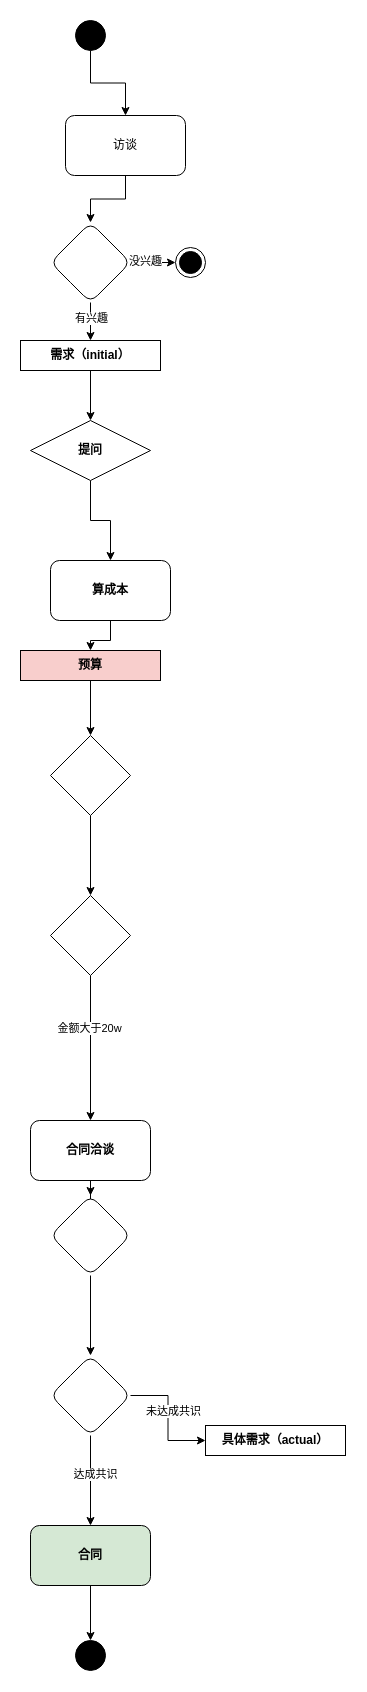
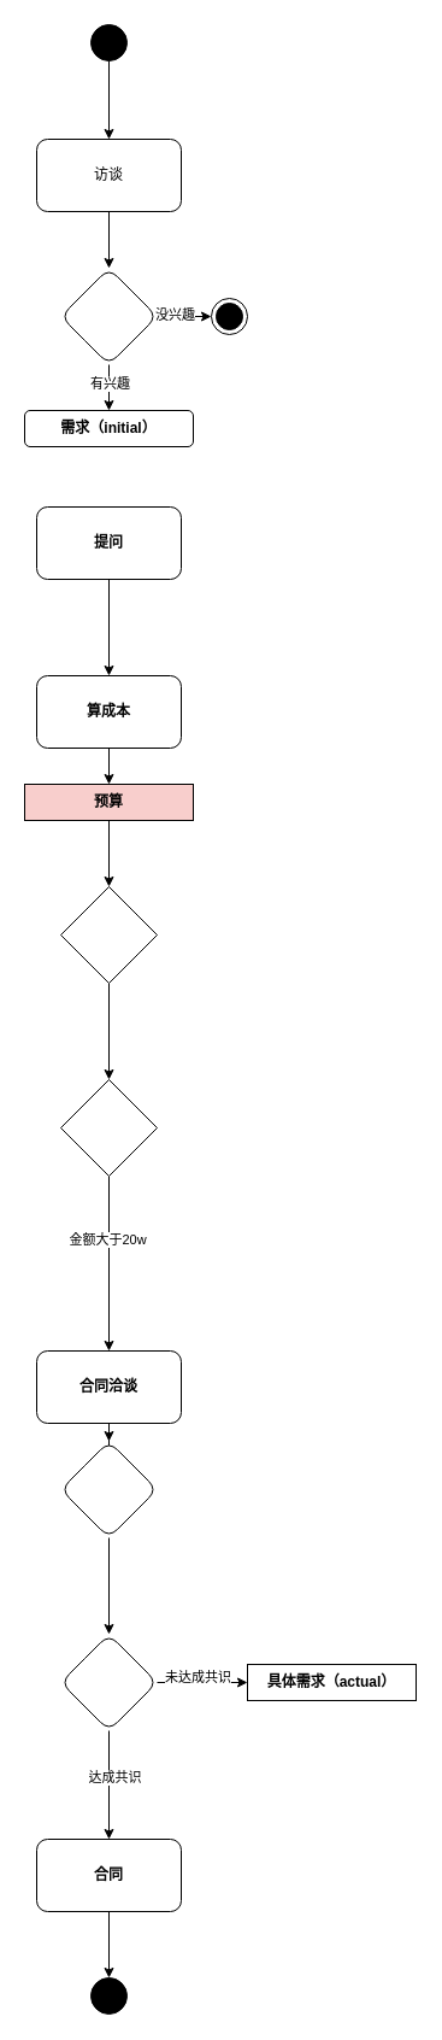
- <mxCell id="5" value="访谈" style="rounded=1;whiteSpace=wrap;html=1;fillColor=default;fontSize=12;movable=1;resizable=1;rotatable=1;deletable=1;editable=1;locked=0;connectable=1;direction=west;flipV=0;flipH=1;" parent="1" vertex="1"><mxGeometry x="65" y="115" width="120" height="60" as="geometry" /></mxCell>
+ <mxCell id="5" value="访谈" style="rounded=1;whiteSpace=wrap;html=1;fillColor=default;fontSize=12;movable=1;resizable=1;rotatable=1;deletable=1;editable=1;locked=0;connectable=1;direction=west;flipV=0;flipH=1;" parent="1" vertex="1"><mxGeometry x="30" y="115" width="120" height="60" as="geometry" /></mxCell>
- <mxCell id="13" value="需求（initial）" style="fontStyle=1;whiteSpace=wrap;html=1;" parent="1" vertex="1"><mxGeometry x="20" y="340" width="140" height="30" as="geometry" /></mxCell>
+ <mxCell id="13" value="需求（initial）" style="fontStyle=1;whiteSpace=wrap;html=1;rounded=1;" parent="1" vertex="1"><mxGeometry x="20" y="340" width="140" height="30" as="geometry" /></mxCell>
- <mxCell id="12" value="" style="edgeStyle=orthogonalEdgeStyle;rounded=0;orthogonalLoop=1;jettySize=auto;html=1;" parent="1" source="13" target="15" edge="1"><mxGeometry relative="1" as="geometry" /></mxCell>
- <mxCell id="15" value="提问" style="rhombus;whiteSpace=wrap;html=1;fontStyle=1;" parent="1" vertex="1"><mxGeometry x="30" y="420" width="120" height="60" as="geometry" /></mxCell>
+ <mxCell id="15" value="提问" style="rounded=1;whiteSpace=wrap;html=1;fontStyle=1;" parent="1" vertex="1"><mxGeometry x="30" y="420" width="120" height="60" as="geometry" /></mxCell>
- <mxCell id="17" value="算成本" style="rounded=1;whiteSpace=wrap;html=1;fontStyle=1;" parent="1" vertex="1"><mxGeometry x="50" y="560" width="120" height="60" as="geometry" /></mxCell>
+ <mxCell id="17" value="算成本" style="rounded=1;whiteSpace=wrap;html=1;fontStyle=1;" parent="1" vertex="1"><mxGeometry x="30" y="560" width="120" height="60" as="geometry" /></mxCell>
- <mxCell id="37" value="具体需求（actual）" style="fontStyle=1;whiteSpace=wrap;html=1;" vertex="1" parent="1"><mxGeometry x="205" y="1425" width="140" height="30" as="geometry" /></mxCell>
+ <mxCell id="37" value="具体需求（actual）" style="fontStyle=1;whiteSpace=wrap;html=1;" vertex="1" parent="1"><mxGeometry x="205" y="1380" width="140" height="30" as="geometry" /></mxCell>
- <mxCell id="35" value="合同" style="rounded=1;whiteSpace=wrap;html=1;fontStyle=1;fillColor=#d5e8d4;" parent="1" vertex="1"><mxGeometry x="30" y="1525" width="120" height="60" as="geometry" /></mxCell>
+ <mxCell id="35" value="合同" style="rounded=1;whiteSpace=wrap;html=1;fontStyle=1;" parent="1" vertex="1"><mxGeometry x="30" y="1525" width="120" height="60" as="geometry" /></mxCell>
